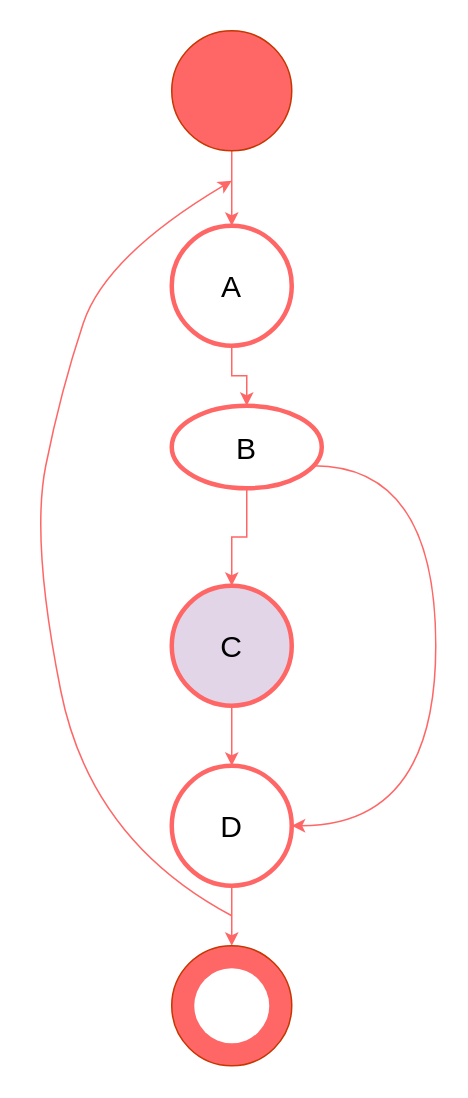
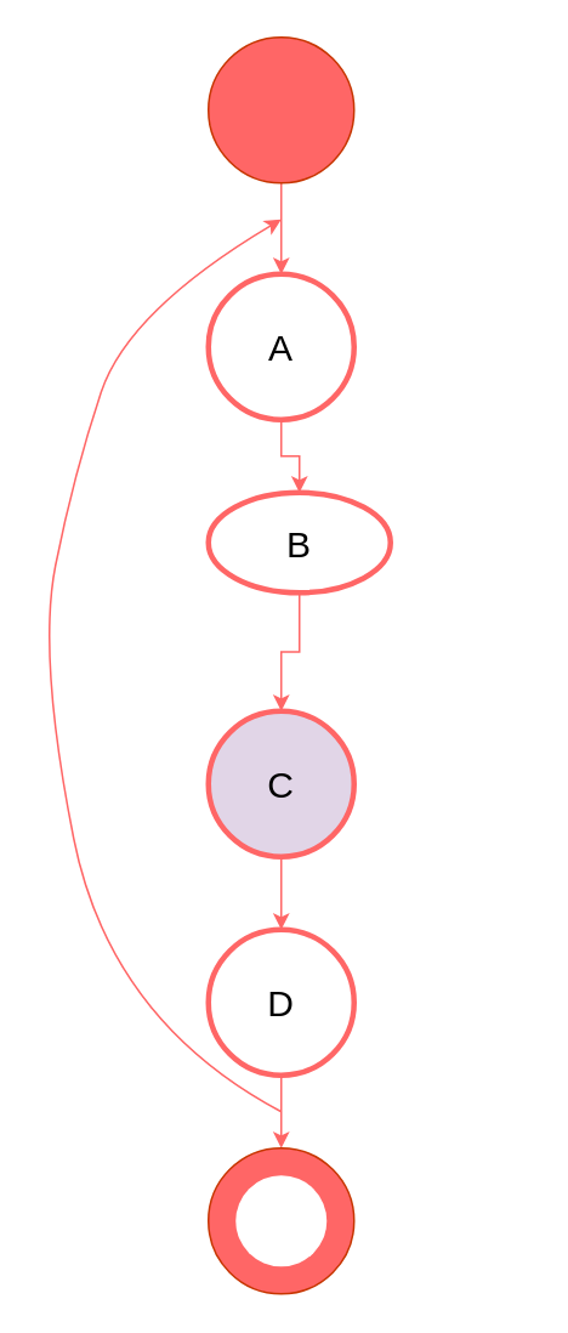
- <mxCell id="7" style="edgeStyle=orthogonalEdgeStyle;rounded=0;orthogonalLoop=1;jettySize=auto;html=1;curved=1;strokeColor=#FF6666;" edge="1" parent="1" source="8" target="12"><mxGeometry relative="1" as="geometry"><Array as="points"><mxPoint x="290" y="310" /><mxPoint x="290" y="550" /></Array></mxGeometry></mxCell>
